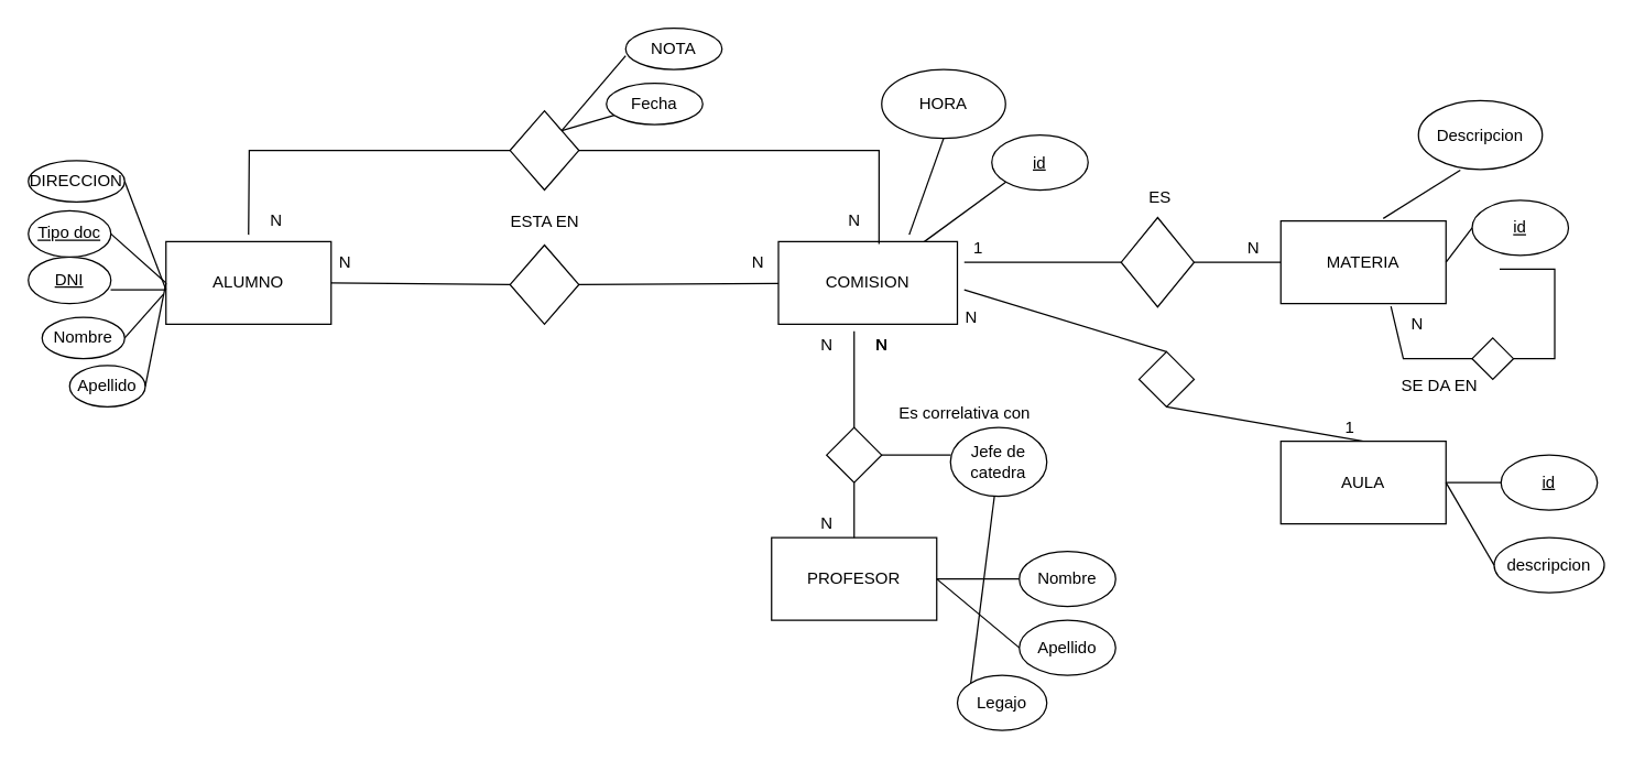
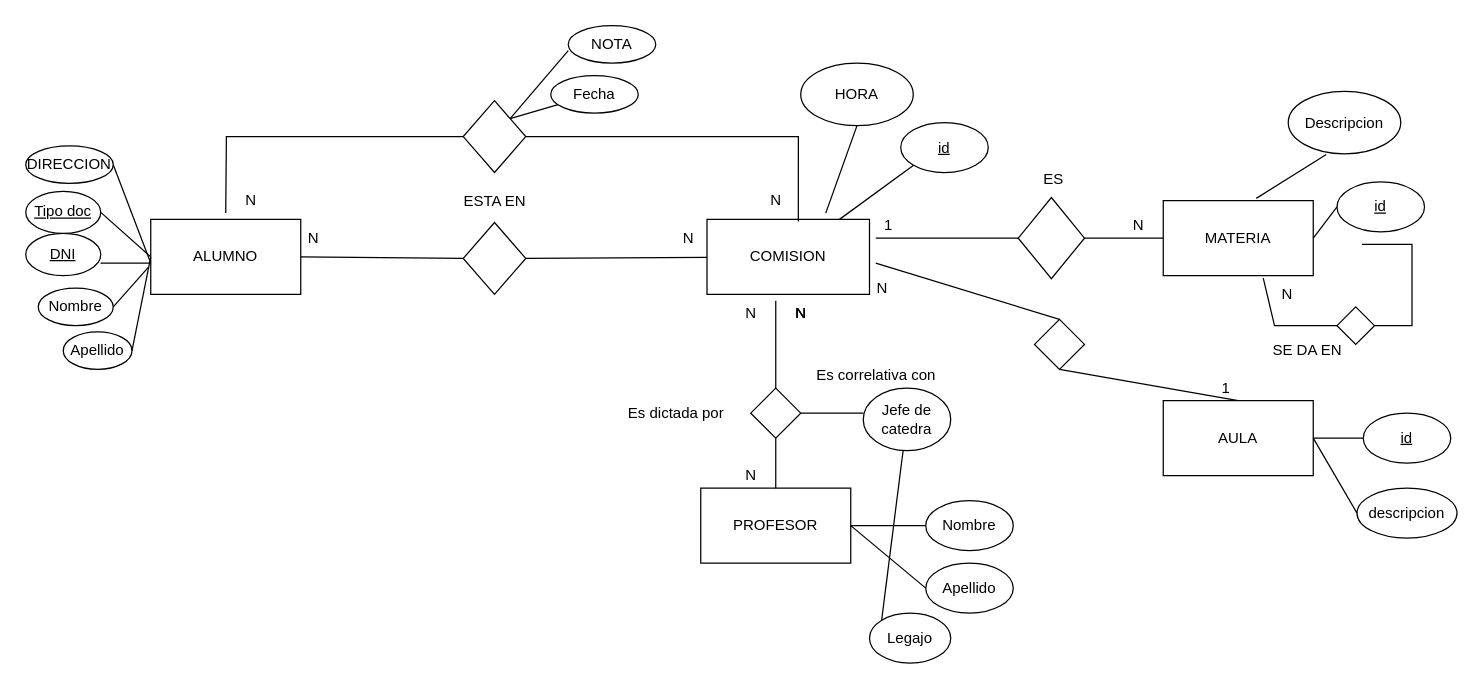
+ <mxCell id="11" value="Es dictada por" style="text;html=1;align=center;verticalAlign=middle;resizable=0;points=[];autosize=1;strokeColor=none;fillColor=none;" vertex="1" parent="1"><mxGeometry x="490" y="315" width="100" height="30" as="geometry" /></mxCell>
